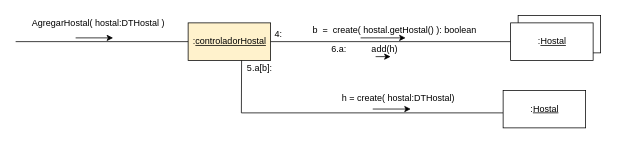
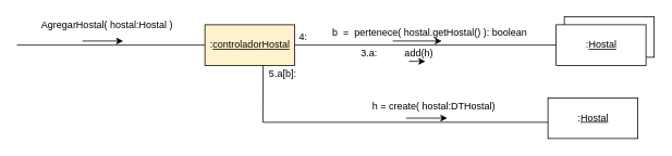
- <mxCell id="5" value="AgregarHostal( hostal:DTHostal )" style="text;html=1;align=center;verticalAlign=middle;resizable=0;points=[];autosize=1;strokeColor=none;fillColor=none;" parent="1" vertex="1"><mxGeometry x="35" y="20" width="190" height="20" as="geometry" /></mxCell>
+ <mxCell id="5" value="AgregarHostal( hostal:Hostal )" style="text;html=1;align=center;verticalAlign=middle;resizable=0;points=[];autosize=1;strokeColor=none;fillColor=none;" parent="1" vertex="1"><mxGeometry x="35" y="20" width="190" height="20" as="geometry" /></mxCell>
- <mxCell id="7" value="b&amp;nbsp; =&amp;nbsp; create( hostal.getHostal() ): boolean" style="text;html=1;align=center;verticalAlign=middle;resizable=0;points=[];autosize=1;strokeColor=none;fillColor=none;" parent="1" vertex="1"><mxGeometry x="400" y="30" width="250" height="20" as="geometry" /></mxCell>
+ <mxCell id="7" value="b&amp;nbsp; =&amp;nbsp; pertenece( hostal.getHostal() ): boolean" style="text;html=1;align=center;verticalAlign=middle;resizable=0;points=[];autosize=1;strokeColor=none;fillColor=none;" parent="1" vertex="1"><mxGeometry x="400" y="30" width="250" height="20" as="geometry" /></mxCell>
- <mxCell id="17" value="6.a:&lt;span style=&quot;white-space: pre;&quot;&gt;&#09;&lt;/span&gt;&lt;span style=&quot;white-space: pre;&quot;&gt;&#09;&lt;/span&gt;add(h)" style="text;html=1;align=center;verticalAlign=middle;resizable=0;points=[];autosize=1;strokeColor=none;fillColor=none;" vertex="1" parent="1"><mxGeometry x="435" y="55" width="100" height="20" as="geometry" /></mxCell>
+ <mxCell id="17" value="3.a:&lt;span style=&quot;white-space: pre;&quot;&gt;&#09;&lt;/span&gt;&lt;span style=&quot;white-space: pre;&quot;&gt;&#09;&lt;/span&gt;add(h)" style="text;html=1;align=center;verticalAlign=middle;resizable=0;points=[];autosize=1;strokeColor=none;fillColor=none;" vertex="1" parent="1"><mxGeometry x="435" y="55" width="100" height="20" as="geometry" /></mxCell>
